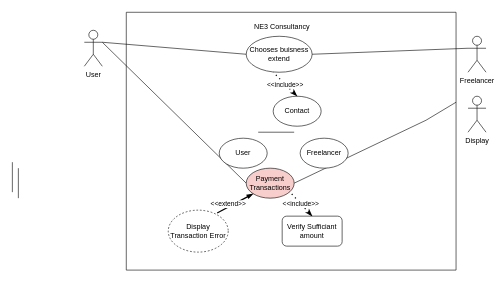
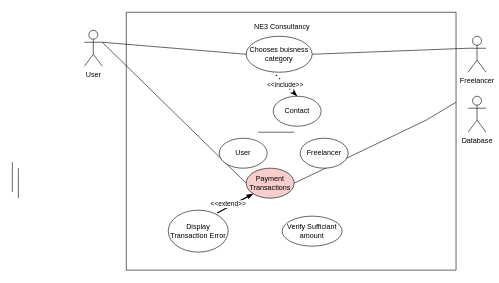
- <mxCell id="5" value="Chooses buisness extend" style="ellipse;whiteSpace=wrap;html=1;" vertex="1" parent="1"><mxGeometry x="410" y="60" width="110" height="60" as="geometry" /></mxCell>
+ <mxCell id="5" value="Chooses buisness category" style="ellipse;whiteSpace=wrap;html=1;" vertex="1" parent="1"><mxGeometry x="410" y="60" width="110" height="60" as="geometry" /></mxCell>
- <mxCell id="3" value="Display" style="shape=umlActor;verticalLabelPosition=bottom;verticalAlign=top;html=1;outlineConnect=0;" vertex="1" parent="1"><mxGeometry x="780" y="160" width="30" height="60" as="geometry" /></mxCell>
+ <mxCell id="3" value="Database" style="shape=umlActor;verticalLabelPosition=bottom;verticalAlign=top;html=1;outlineConnect=0;" vertex="1" parent="1"><mxGeometry x="780" y="160" width="30" height="60" as="geometry" /></mxCell>
- <mxCell id="14" value="" style="endArrow=none;dashed=1;html=1;dashPattern=1 3;strokeWidth=2;rounded=0;endFill=0;startArrow=classicThin;startFill=1;exitX=0.5;exitY=0;exitDx=0;exitDy=0;entryX=0.907;entryY=0.787;entryDx=0;entryDy=0;entryPerimeter=0;" edge="1" parent="1" source="22" target="13"><mxGeometry width="50" height="50" relative="1" as="geometry"><mxPoint x="492.5" y="285" as="sourcePoint" /><mxPoint x="447.5" y="255" as="targetPoint" /></mxGeometry></mxCell>
- <mxCell id="15" value="&amp;lt;&amp;lt;include&amp;gt;&amp;gt;" style="edgeLabel;html=1;align=center;verticalAlign=middle;resizable=0;points=[];" vertex="1" connectable="0" parent="14"><mxGeometry x="0.29" relative="1" as="geometry"><mxPoint x="5" y="6" as="offset" /></mxGeometry></mxCell>
- <mxCell id="21" value="Display Transaction Error" style="ellipse;whiteSpace=wrap;html=1;dashed=1;" vertex="1" parent="19"><mxGeometry x="70" y="330" width="100" height="70" as="geometry" /></mxCell>
+ <mxCell id="21" value="Display Transaction Error" style="ellipse;whiteSpace=wrap;html=1;" vertex="1" parent="19"><mxGeometry x="70" y="330" width="100" height="70" as="geometry" /></mxCell>
- <mxCell id="22" value="Verify Sufficiant amount" style="whiteSpace=wrap;html=1;rounded=1;" vertex="1" parent="19"><mxGeometry x="260" y="340" width="100" height="50" as="geometry" /></mxCell>
+ <mxCell id="22" value="Verify Sufficiant amount" style="ellipse;whiteSpace=wrap;html=1;" vertex="1" parent="19"><mxGeometry x="260" y="340" width="100" height="50" as="geometry" /></mxCell>
